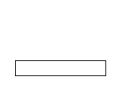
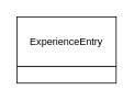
+ <mxCell id="2" value="ExperienceEntry" style="rounded=0;whiteSpace=wrap;html=1;" vertex="1" parent="1"><mxGeometry x="20" y="20" width="120" height="60" as="geometry" /></mxCell>
